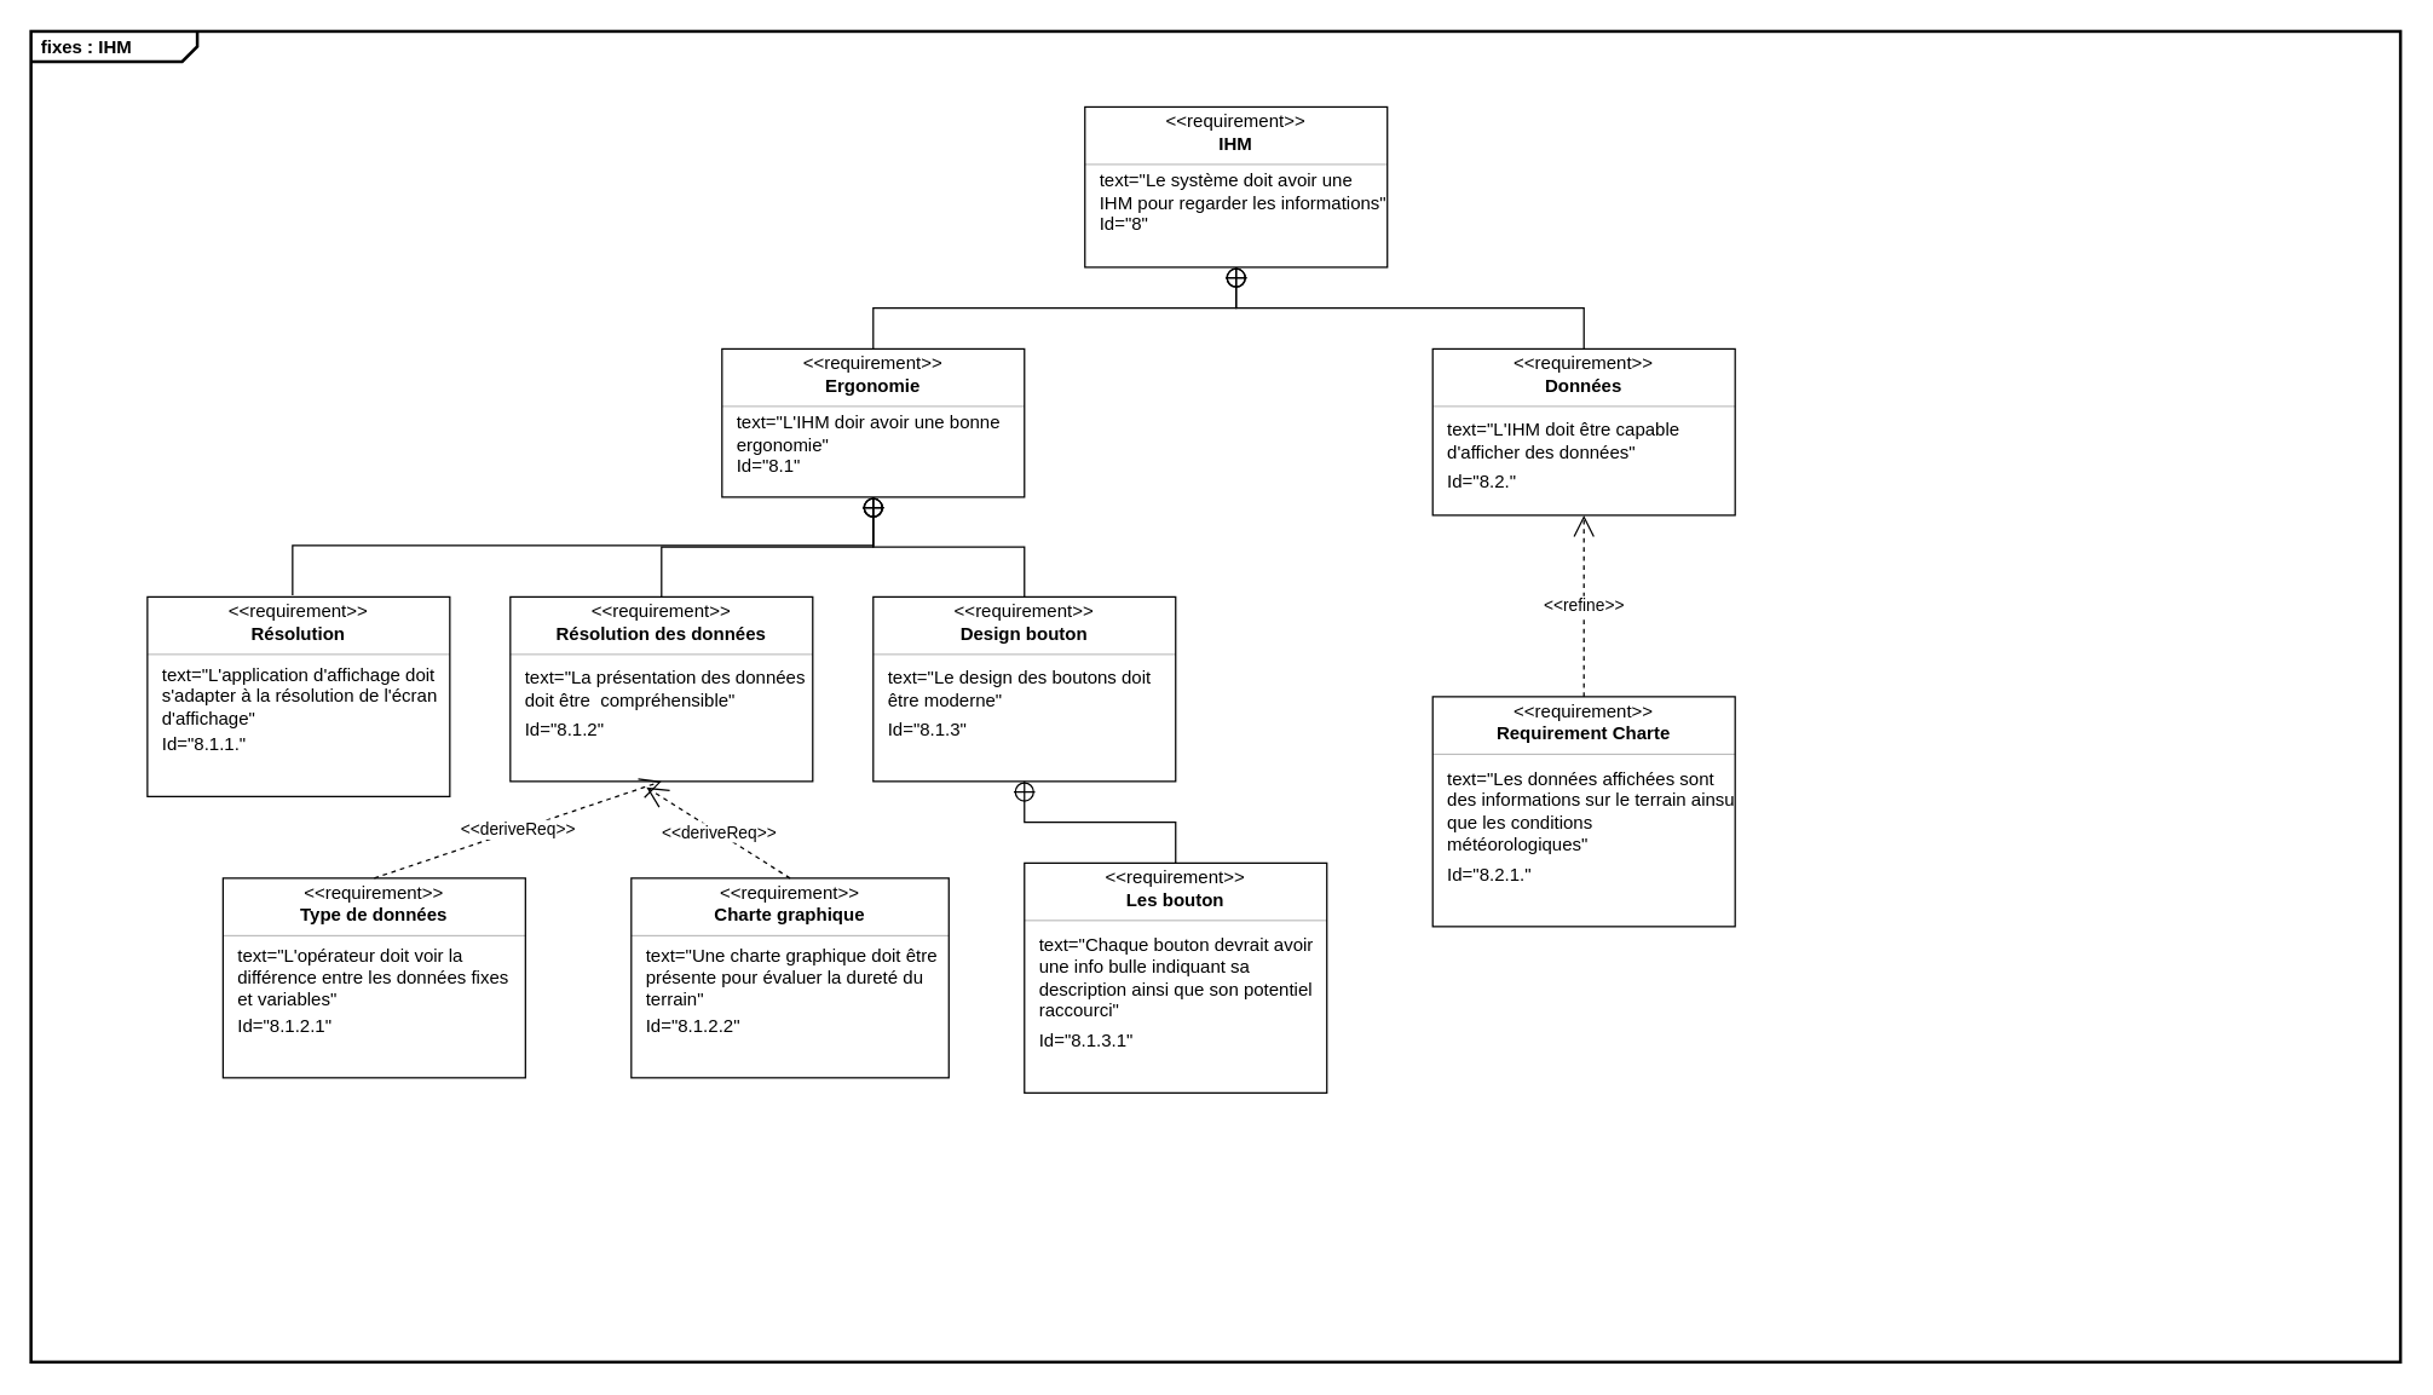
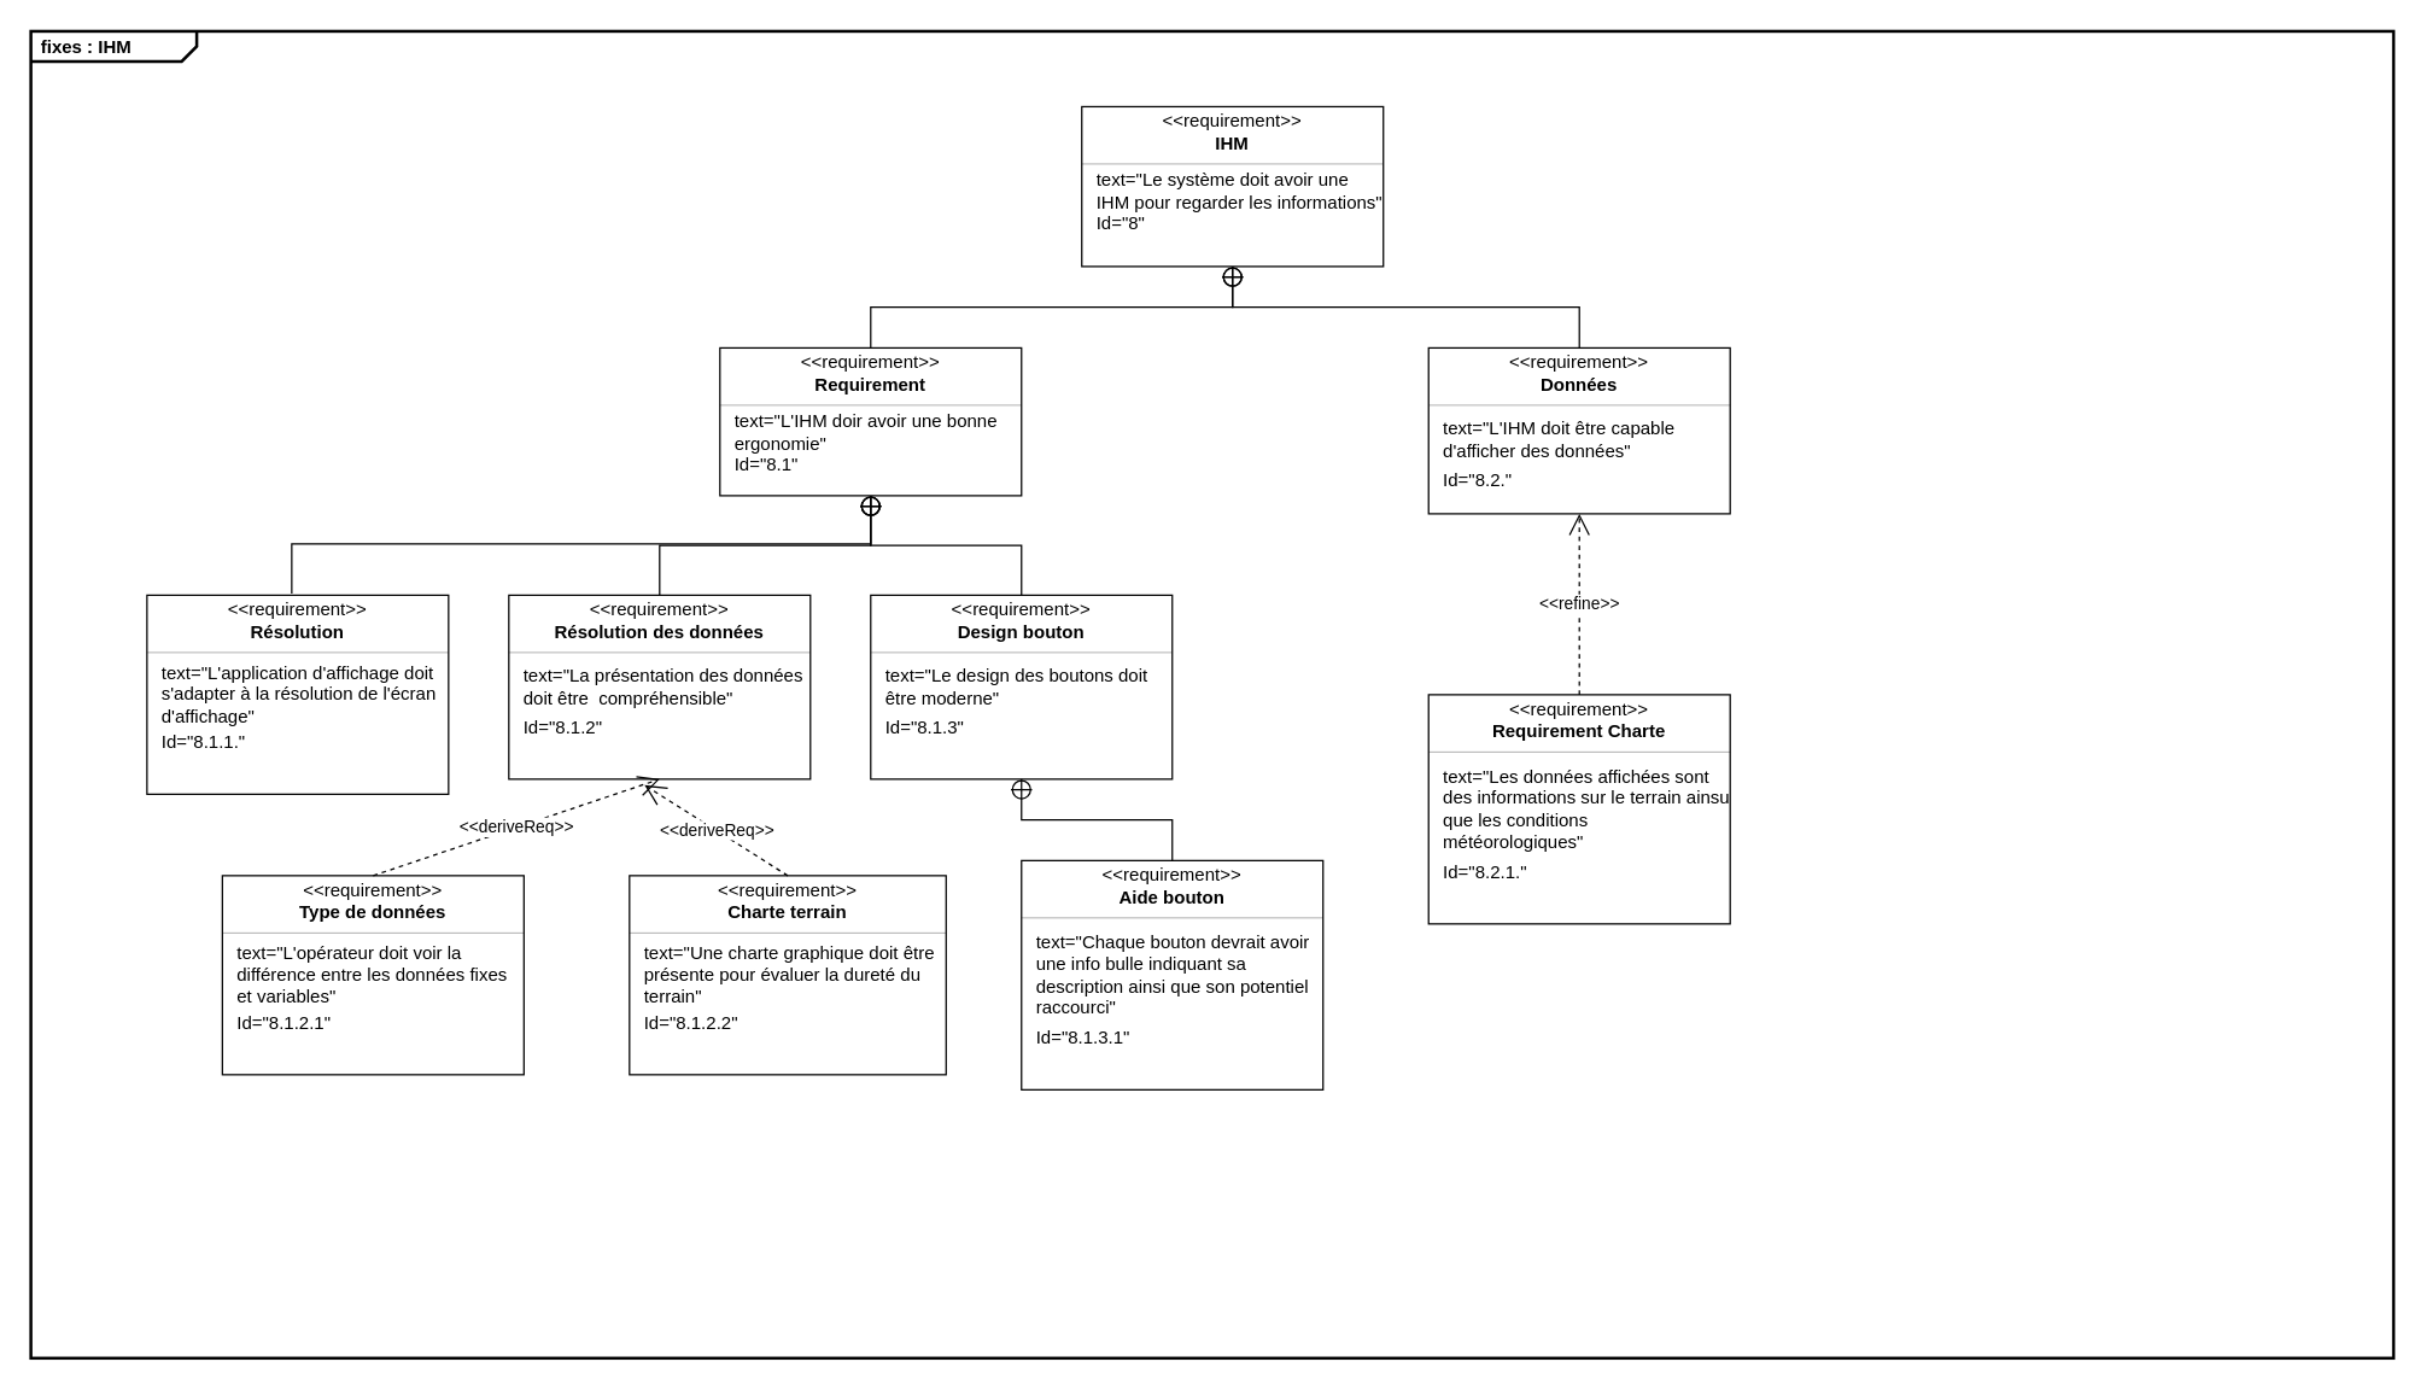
- <mxCell id="12" value="Ergonomie" style="html=1;align=center;spacing=0;verticalAlign=middle;strokeColor=none;fillColor=none;whiteSpace=wrap;fontStyle=1" vertex="1" parent="10"><mxGeometry y="16" width="200" height="18" as="geometry" /></mxCell>
+ <mxCell id="12" value="Requirement" style="html=1;align=center;spacing=0;verticalAlign=middle;strokeColor=none;fillColor=none;whiteSpace=wrap;fontStyle=1" vertex="1" parent="10"><mxGeometry y="16" width="200" height="18" as="geometry" /></mxCell>
- <mxCell id="41" value="Les bouton" style="html=1;align=center;spacing=0;verticalAlign=middle;strokeColor=none;fillColor=none;whiteSpace=wrap;fontStyle=1" vertex="1" parent="39"><mxGeometry y="16" width="200" height="18" as="geometry" /></mxCell>
+ <mxCell id="41" value="Aide bouton" style="html=1;align=center;spacing=0;verticalAlign=middle;strokeColor=none;fillColor=none;whiteSpace=wrap;fontStyle=1" vertex="1" parent="39"><mxGeometry y="16" width="200" height="18" as="geometry" /></mxCell>
- <mxCell id="75" value="Charte graphique" style="html=1;align=center;spacing=0;verticalAlign=middle;strokeColor=none;fillColor=none;whiteSpace=wrap;fontStyle=1" vertex="1" parent="73"><mxGeometry y="16" width="210" height="18" as="geometry" /></mxCell>
+ <mxCell id="75" value="Charte terrain" style="html=1;align=center;spacing=0;verticalAlign=middle;strokeColor=none;fillColor=none;whiteSpace=wrap;fontStyle=1" vertex="1" parent="73"><mxGeometry y="16" width="210" height="18" as="geometry" /></mxCell>
